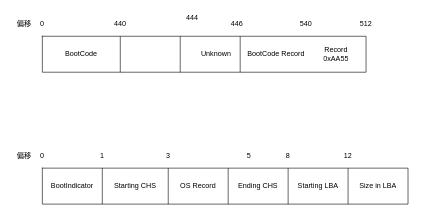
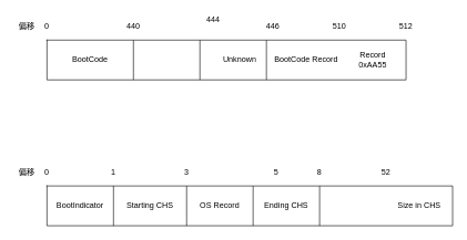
- <mxCell id="11" value="446" style="text;html=1;strokeColor=none;fillColor=none;align=center;verticalAlign=middle;whiteSpace=wrap;rounded=0;" vertex="1" parent="1"><mxGeometry x="375" y="30" width="40" height="20" as="geometry" /></mxCell>
+ <mxCell id="11" value="446" style="text;html=1;strokeColor=none;fillColor=none;align=center;verticalAlign=middle;whiteSpace=wrap;rounded=0;" vertex="1" parent="1"><mxGeometry x="390" y="30" width="40" height="20" as="geometry" /></mxCell>
- <mxCell id="12" value="540" style="text;html=1;strokeColor=none;fillColor=none;align=center;verticalAlign=middle;whiteSpace=wrap;rounded=0;" vertex="1" parent="1"><mxGeometry x="490" y="30" width="40" height="20" as="geometry" /></mxCell>
+ <mxCell id="12" value="510" style="text;html=1;strokeColor=none;fillColor=none;align=center;verticalAlign=middle;whiteSpace=wrap;rounded=0;" vertex="1" parent="1"><mxGeometry x="490" y="30" width="40" height="20" as="geometry" /></mxCell>
- <mxCell id="29" value="12" style="text;html=1;strokeColor=none;fillColor=none;align=center;verticalAlign=middle;whiteSpace=wrap;rounded=0;" vertex="1" parent="1"><mxGeometry x="560" y="250" width="40" height="20" as="geometry" /></mxCell>
+ <mxCell id="29" value="52" style="text;html=1;strokeColor=none;fillColor=none;align=center;verticalAlign=middle;whiteSpace=wrap;rounded=0;" vertex="1" parent="1"><mxGeometry x="560" y="250" width="40" height="20" as="geometry" /></mxCell>
- <mxCell id="21" value="Starting LBA" style="shape=partialRectangle;html=1;whiteSpace=wrap;connectable=0;fillColor=none;top=0;left=0;bottom=0;right=0;overflow=hidden;" vertex="1" parent="16"><mxGeometry x="410" width="100" height="60" as="geometry" /></mxCell>
- <mxCell id="22" value="Size in LBA" style="shape=partialRectangle;html=1;whiteSpace=wrap;connectable=0;fillColor=none;top=0;left=0;bottom=0;right=0;overflow=hidden;" vertex="1" parent="16"><mxGeometry x="510" width="100" height="60" as="geometry" /></mxCell>
+ <mxCell id="22" value="Size in CHS" style="shape=partialRectangle;html=1;whiteSpace=wrap;connectable=0;fillColor=none;top=0;left=0;bottom=0;right=0;overflow=hidden;" vertex="1" parent="16"><mxGeometry x="510" width="100" height="60" as="geometry" /></mxCell>
